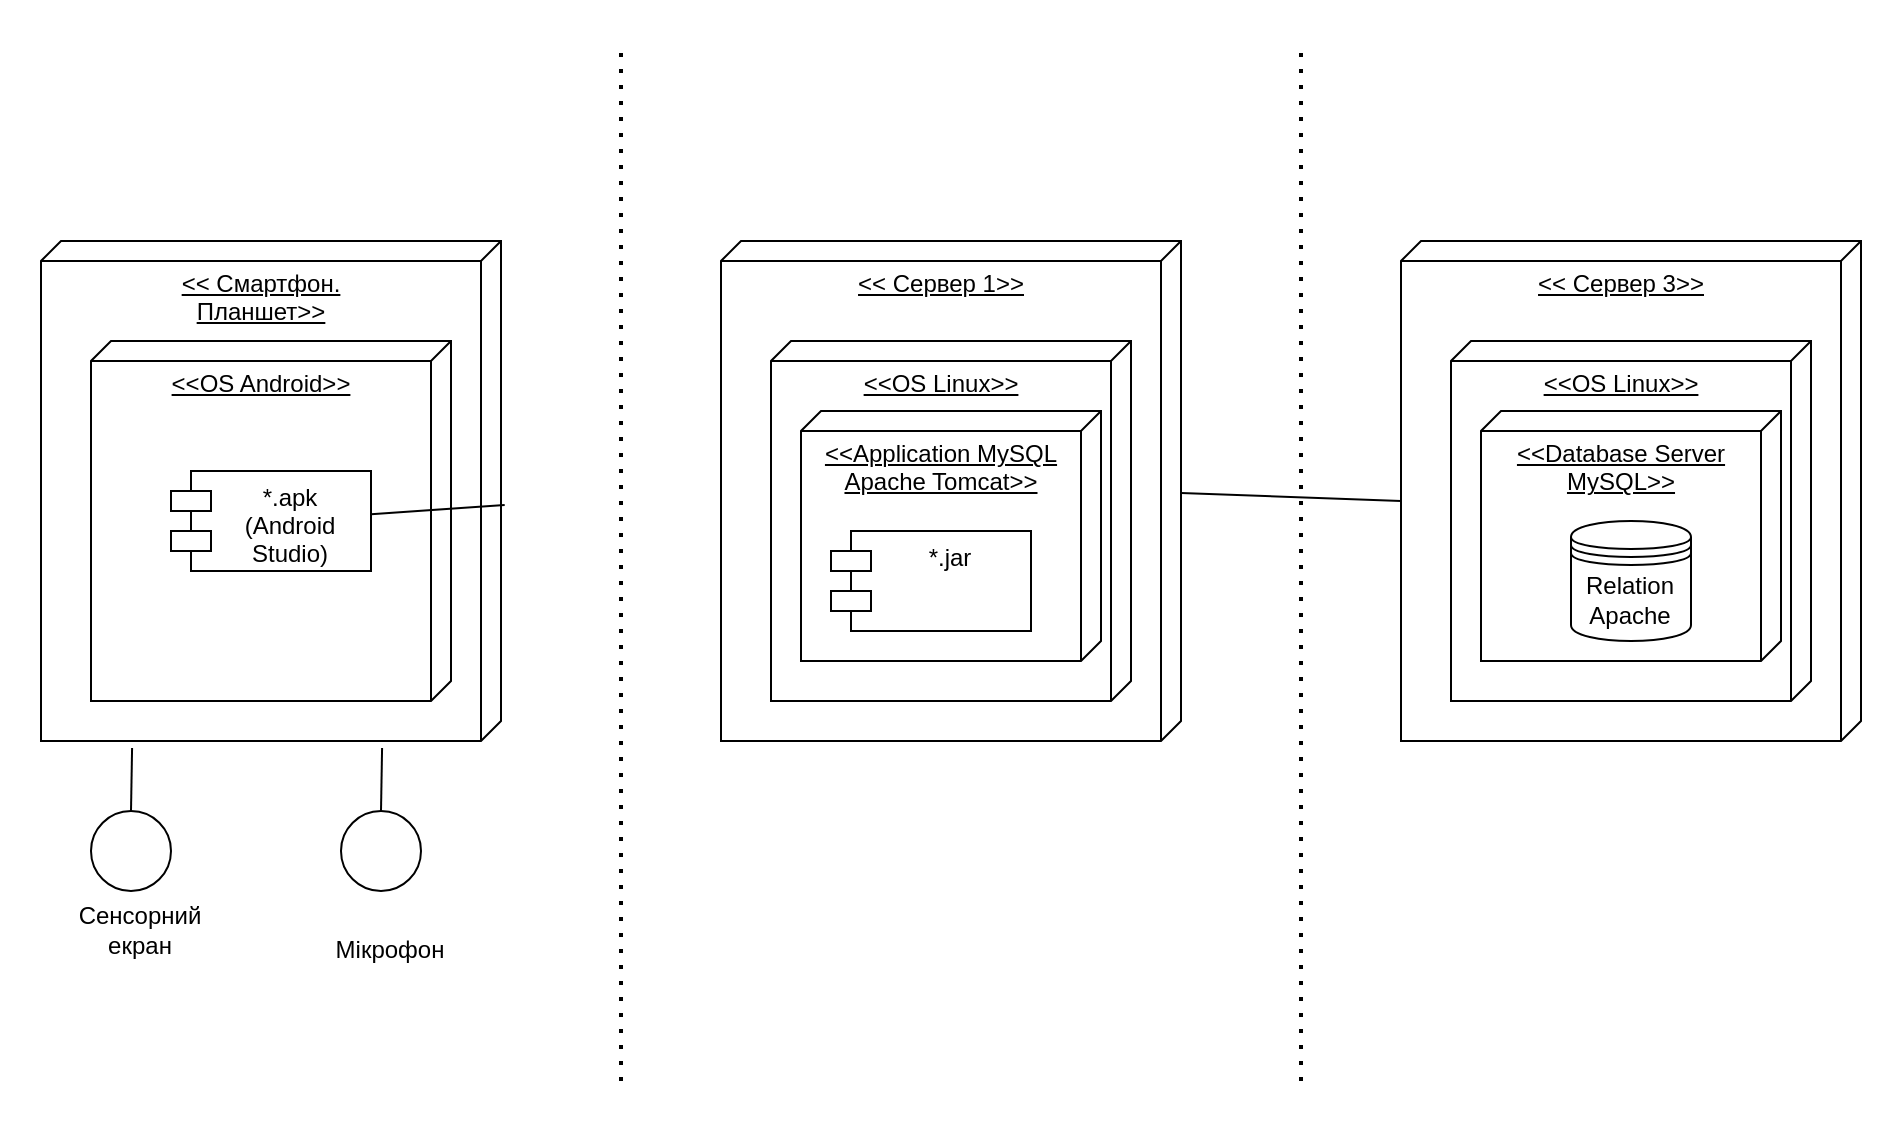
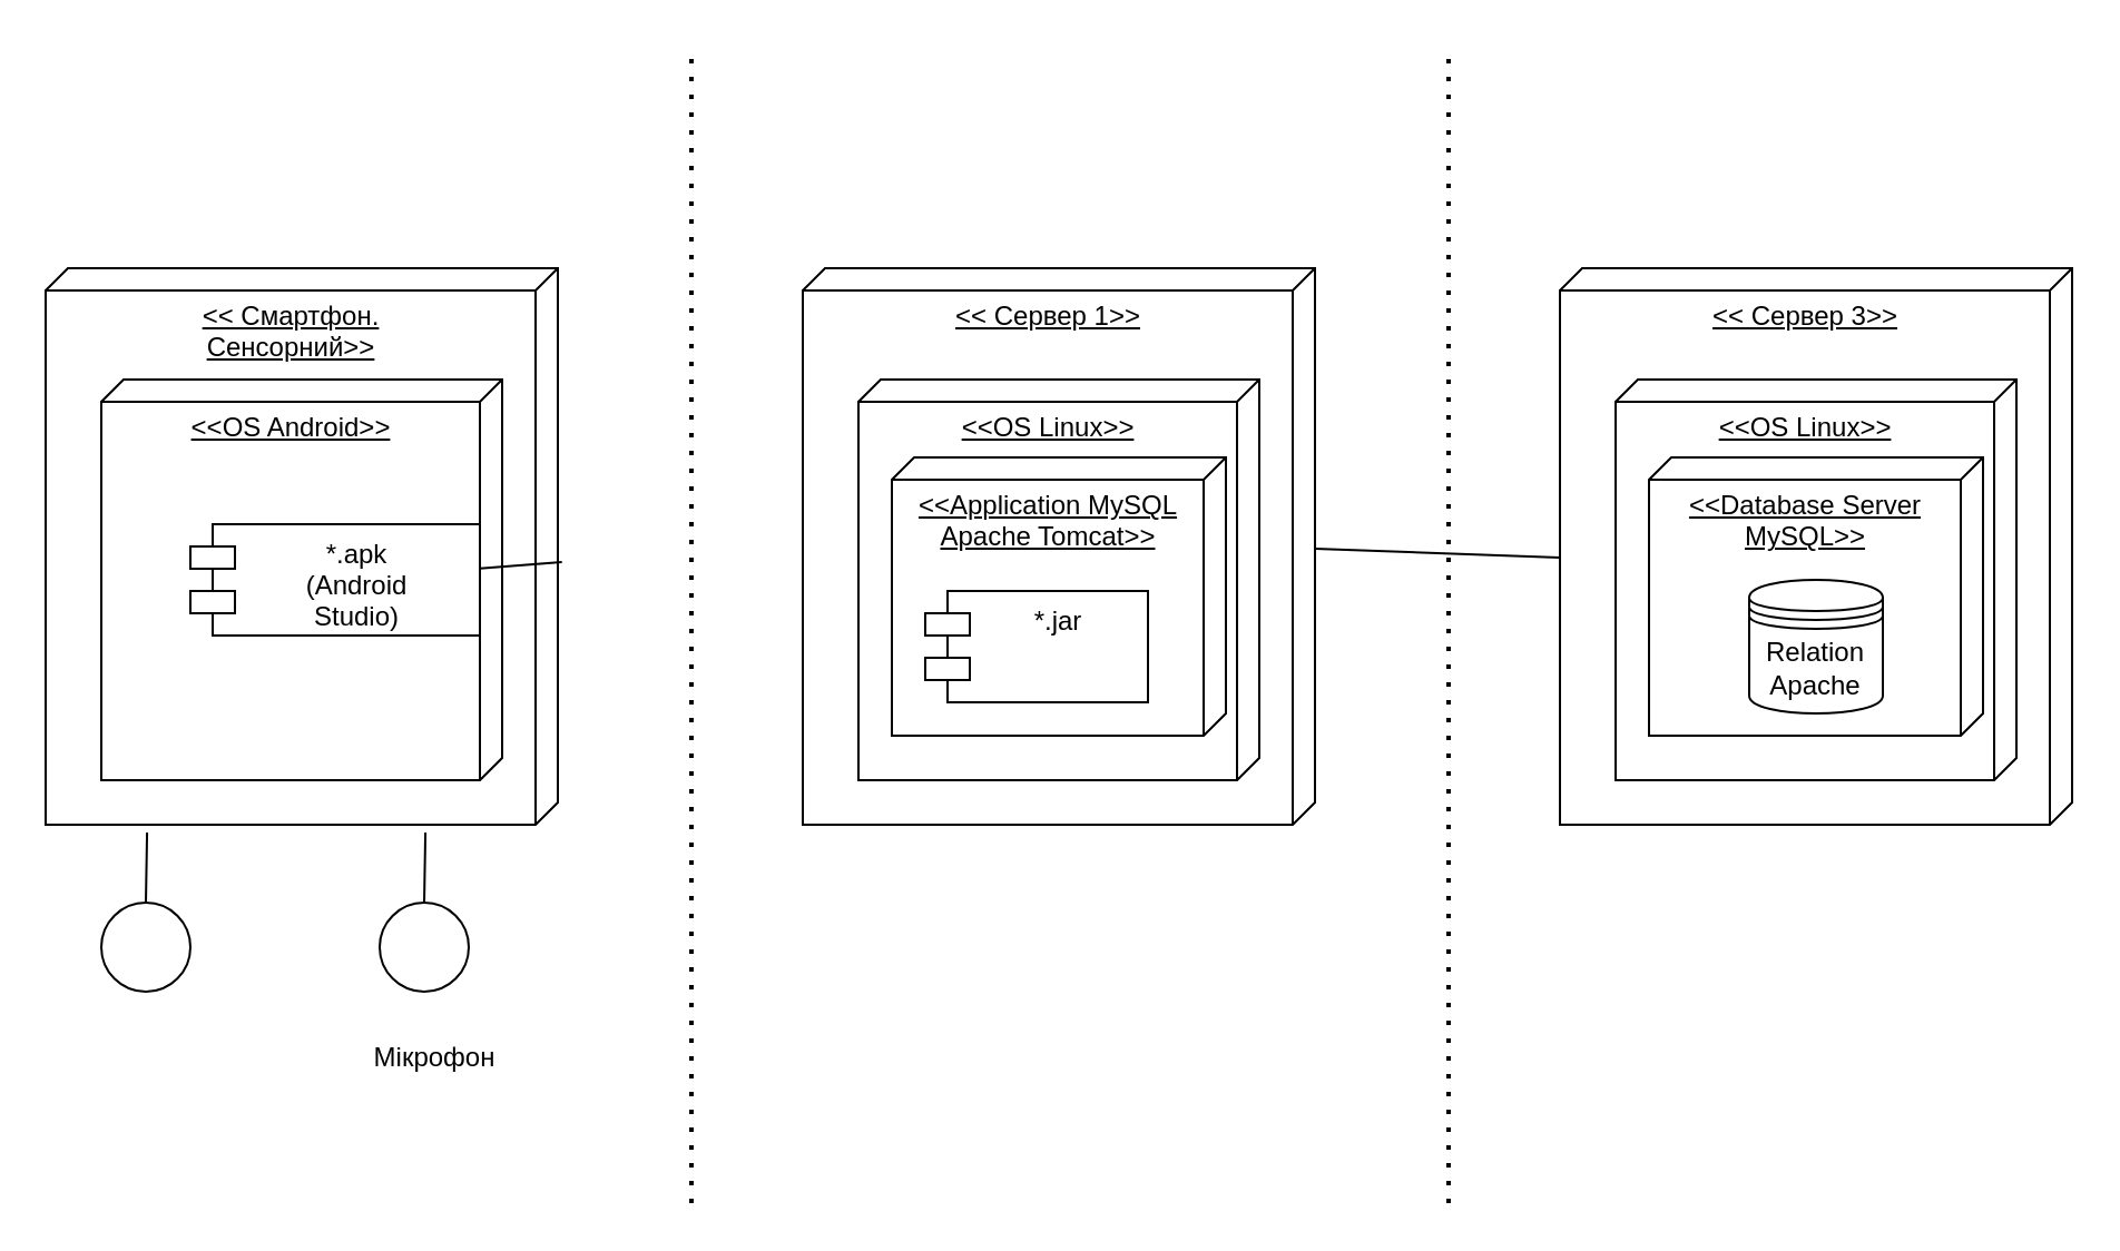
- <mxCell id="2" value="&amp;lt;&amp;lt; Смартфон. &lt;br&gt;Планшет&amp;gt;&amp;gt;" style="verticalAlign=top;align=center;spacingTop=8;spacingLeft=2;spacingRight=12;shape=cube;size=10;direction=south;fontStyle=4;html=1;" parent="1" vertex="1"><mxGeometry x="20" y="120" width="230" height="250" as="geometry" /></mxCell>
+ <mxCell id="2" value="&amp;lt;&amp;lt; Смартфон. &lt;br&gt;Сенcорний&amp;gt;&amp;gt;" style="verticalAlign=top;align=center;spacingTop=8;spacingLeft=2;spacingRight=12;shape=cube;size=10;direction=south;fontStyle=4;html=1;" parent="1" vertex="1"><mxGeometry x="20" y="120" width="230" height="250" as="geometry" /></mxCell>
- <mxCell id="4" value="*.apk&#10;(Android &#10;Studio)" style="shape=module;align=left;spacingLeft=20;align=center;verticalAlign=top;" parent="1" vertex="1"><mxGeometry x="85" y="235" width="100" height="50" as="geometry" /></mxCell>
+ <mxCell id="4" value="*.apk&#10;(Android &#10;Studio)" style="shape=module;align=left;spacingLeft=20;align=center;verticalAlign=top;" parent="1" vertex="1"><mxGeometry x="85" y="235" width="130" height="50" as="geometry" /></mxCell>
- <mxCell id="6" value="Сенcорний екран" style="text;html=1;strokeColor=none;fillColor=none;align=center;verticalAlign=middle;whiteSpace=wrap;rounded=0;" parent="1" vertex="1"><mxGeometry x="40" y="450" width="60" height="30" as="geometry" /></mxCell>
